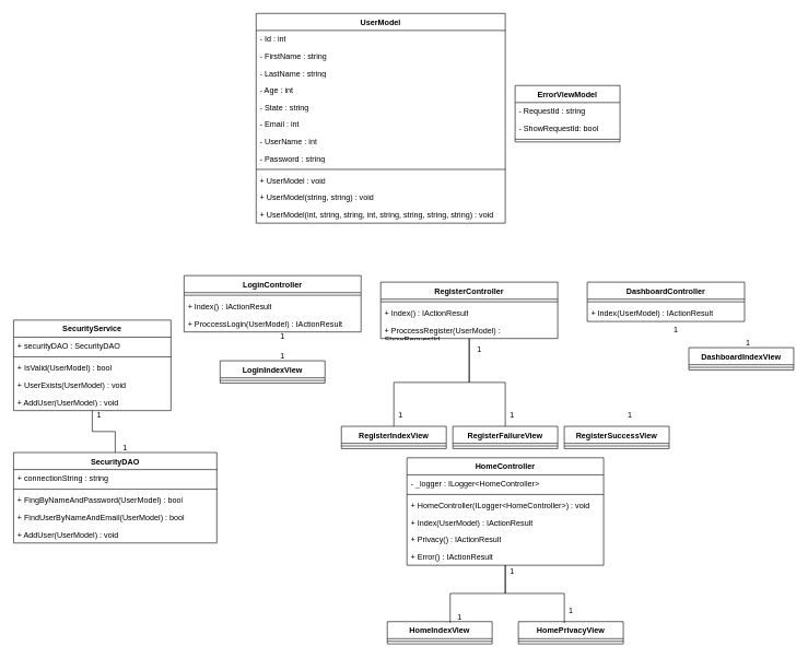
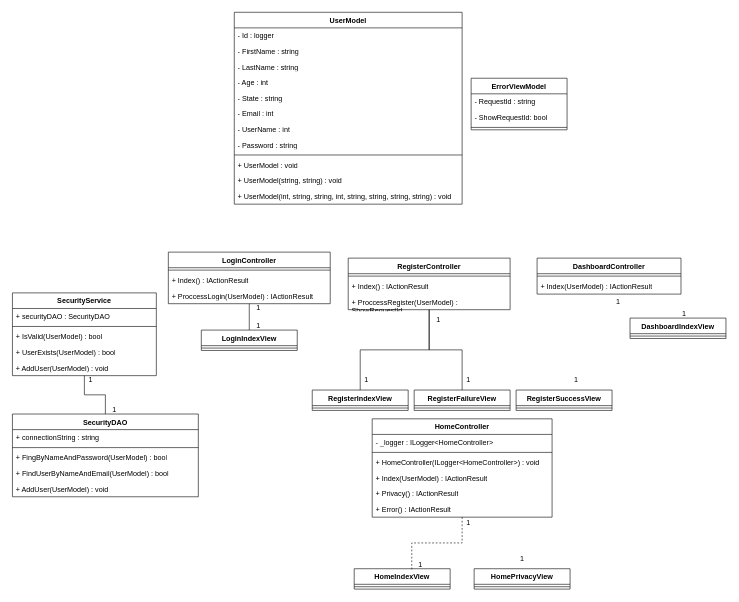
- <mxCell id="3" value="- Id : int" style="text;strokeColor=none;fillColor=none;align=left;verticalAlign=top;spacingLeft=4;spacingRight=4;overflow=hidden;rotatable=0;points=[[0,0.5],[1,0.5]];portConstraint=eastwest;whiteSpace=wrap;html=1;" parent="2" vertex="1"><mxGeometry y="26" width="380" height="26" as="geometry" /></mxCell>
+ <mxCell id="3" value="- Id : logger" style="text;strokeColor=none;fillColor=none;align=left;verticalAlign=top;spacingLeft=4;spacingRight=4;overflow=hidden;rotatable=0;points=[[0,0.5],[1,0.5]];portConstraint=eastwest;whiteSpace=wrap;html=1;" parent="2" vertex="1"><mxGeometry y="26" width="380" height="26" as="geometry" /></mxCell>
+ <mxCell id="25" style="edgeStyle=orthogonalEdgeStyle;rounded=0;orthogonalLoop=1;jettySize=auto;html=1;endArrow=none;endFill=0;" parent="1" source="26" target="59" edge="1"><mxGeometry relative="1" as="geometry" /></mxCell>
- <mxCell id="45" value="+ UserExists(UserModel) : void" style="text;strokeColor=none;fillColor=none;align=left;verticalAlign=top;spacingLeft=4;spacingRight=4;overflow=hidden;rotatable=0;points=[[0,0.5],[1,0.5]];portConstraint=eastwest;whiteSpace=wrap;html=1;" parent="41" vertex="1"><mxGeometry y="86" width="240" height="26" as="geometry" /></mxCell>
+ <mxCell id="45" value="+ UserExists(UserModel) : bool" style="text;strokeColor=none;fillColor=none;align=left;verticalAlign=top;spacingLeft=4;spacingRight=4;overflow=hidden;rotatable=0;points=[[0,0.5],[1,0.5]];portConstraint=eastwest;whiteSpace=wrap;html=1;" parent="41" vertex="1"><mxGeometry y="86" width="240" height="26" as="geometry" /></mxCell>
- <mxCell id="67" style="edgeStyle=orthogonalEdgeStyle;rounded=0;orthogonalLoop=1;jettySize=auto;html=1;entryX=0.6;entryY=0.059;entryDx=0;entryDy=0;entryPerimeter=0;endArrow=none;endFill=0;" parent="1" source="15" target="63" edge="1"><mxGeometry relative="1" as="geometry" /></mxCell>
+ <mxCell id="67" style="edgeStyle=orthogonalEdgeStyle;rounded=0;orthogonalLoop=1;jettySize=auto;html=1;entryX=0.6;entryY=0.059;entryDx=0;entryDy=0;entryPerimeter=0;endArrow=none;endFill=0;dashed=1;" parent="1" source="15" target="63" edge="1"><mxGeometry relative="1" as="geometry" /></mxCell>
- <mxCell id="68" style="edgeStyle=orthogonalEdgeStyle;rounded=0;orthogonalLoop=1;jettySize=auto;html=1;entryX=0.438;entryY=0.059;entryDx=0;entryDy=0;entryPerimeter=0;endArrow=none;endFill=0;" parent="1" source="15" target="61" edge="1"><mxGeometry relative="1" as="geometry" /></mxCell>
